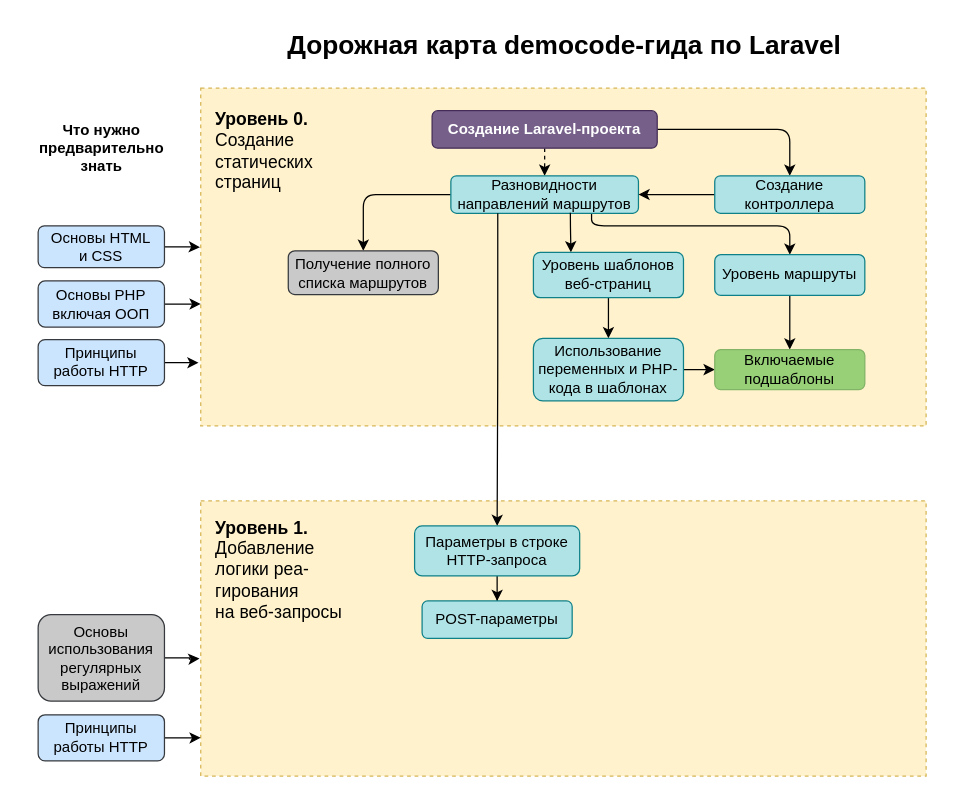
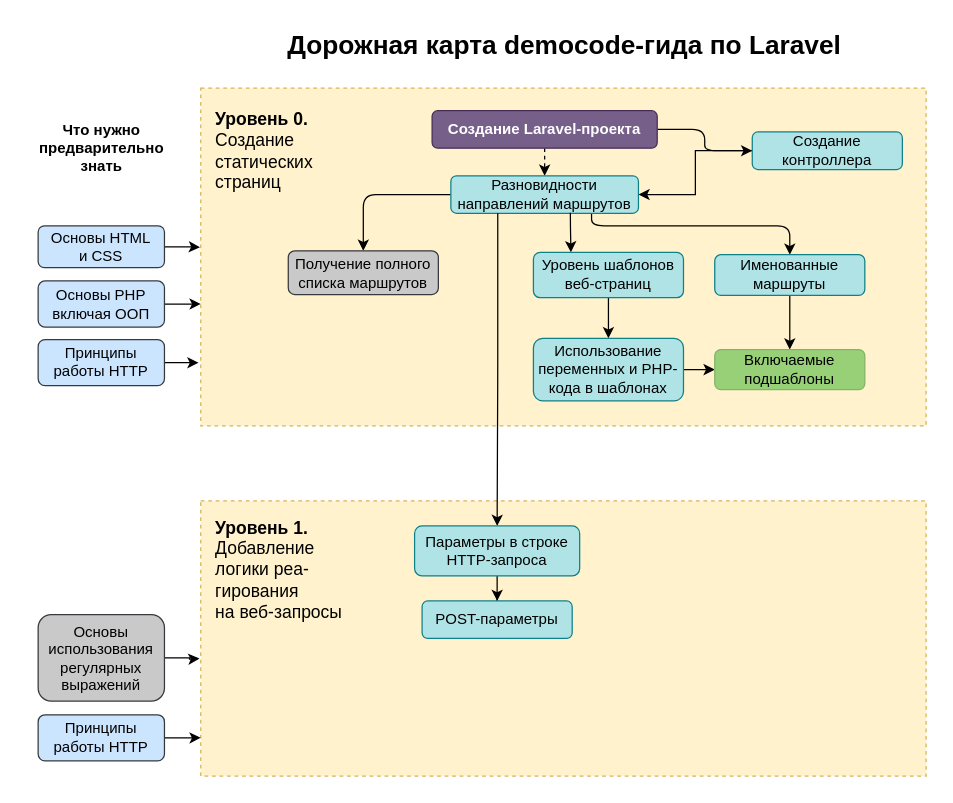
- <mxCell id="16" value="Создание контроллера" style="whiteSpace=wrap;html=1;fillColor=#b0e3e6;strokeColor=#0e8088;rounded=1;" parent="1" vertex="1"><mxGeometry x="571" y="140" width="120" height="30" as="geometry" /></mxCell>
+ <mxCell id="16" value="Создание контроллера" style="whiteSpace=wrap;html=1;fillColor=#b0e3e6;strokeColor=#0e8088;rounded=1;" parent="1" vertex="1"><mxGeometry x="601" y="105" width="120" height="30" as="geometry" /></mxCell>
- <mxCell id="13" value="Уровень маршруты" style="whiteSpace=wrap;html=1;rounded=1;fillColor=#b0e3e6;strokeColor=#0e8088;glass=0;" parent="1" vertex="1"><mxGeometry x="571" y="203.13" width="120" height="32.5" as="geometry" /></mxCell>
+ <mxCell id="13" value="Именованные маршруты" style="whiteSpace=wrap;html=1;rounded=1;fillColor=#b0e3e6;strokeColor=#0e8088;glass=0;" parent="1" vertex="1"><mxGeometry x="571" y="203.13" width="120" height="32.5" as="geometry" /></mxCell>
